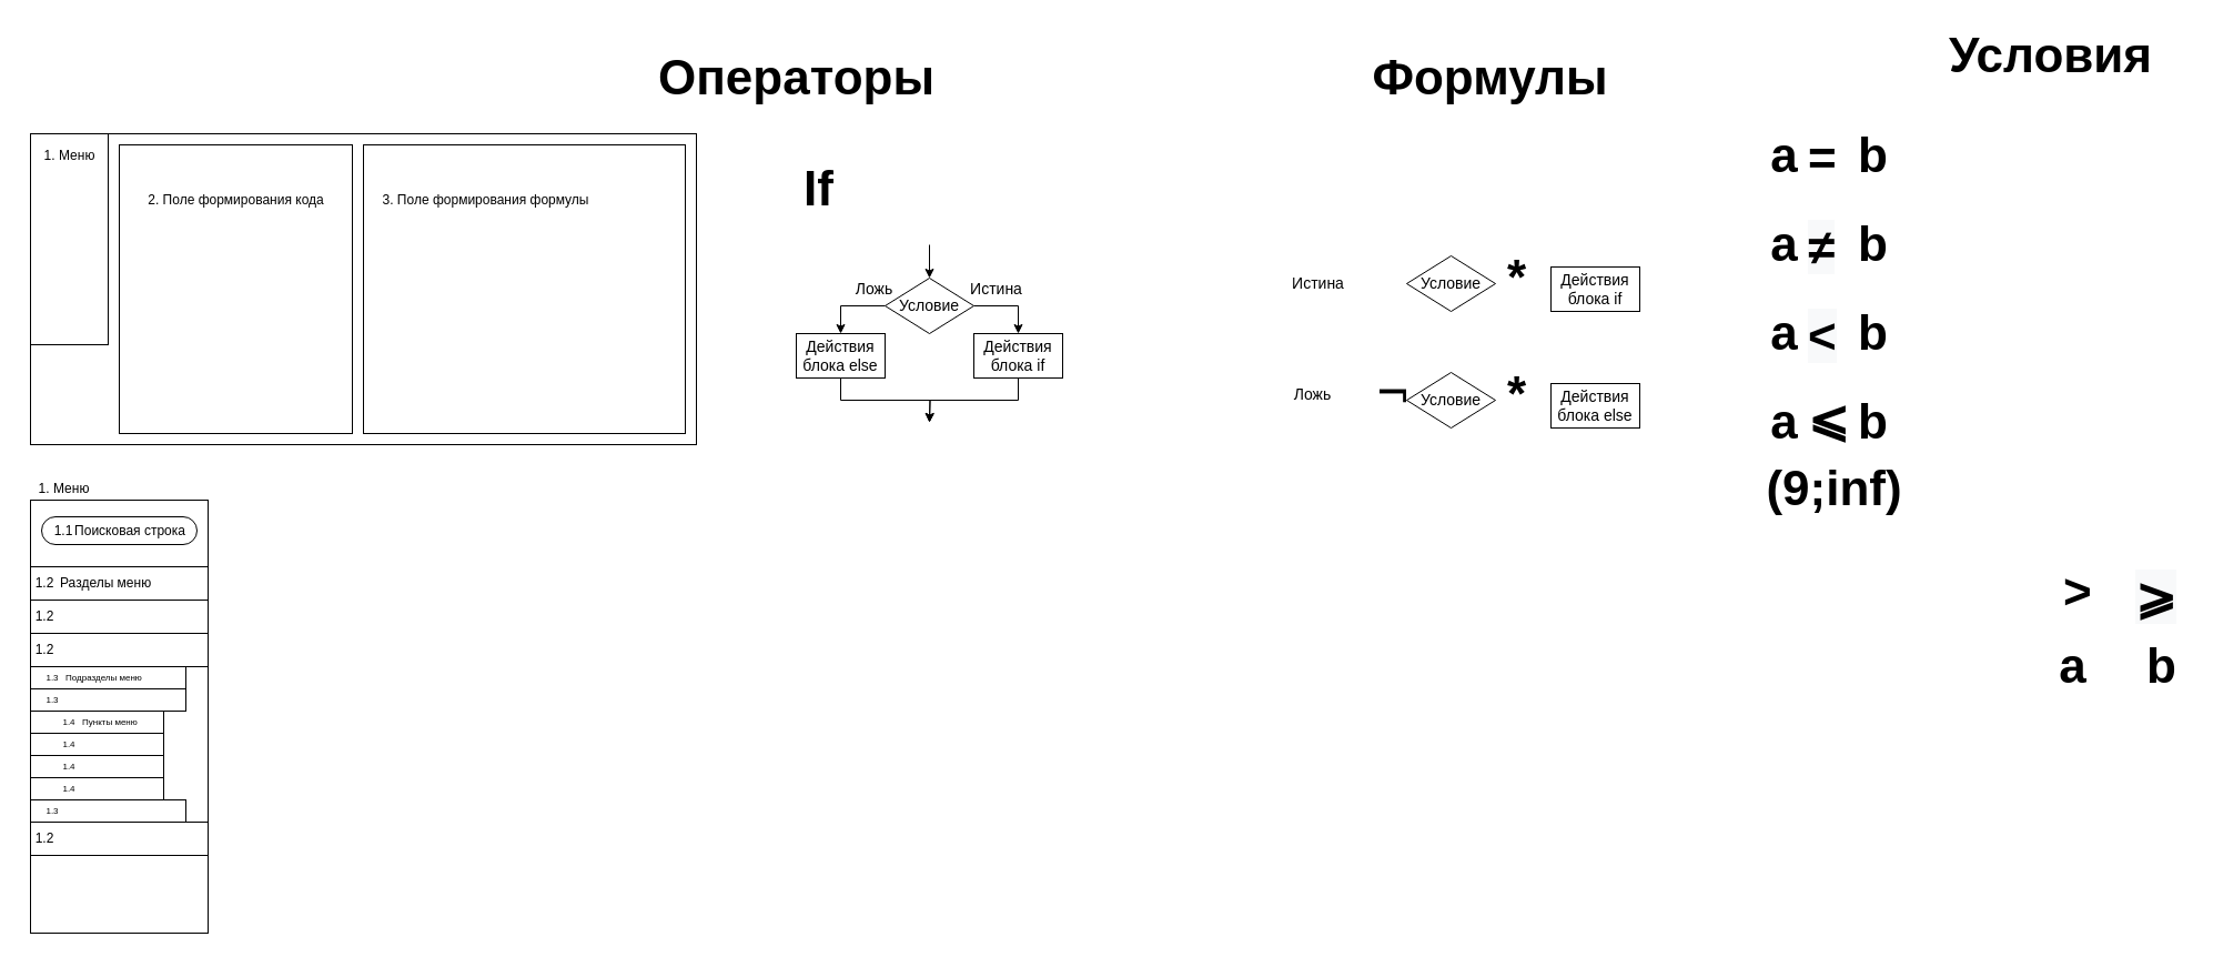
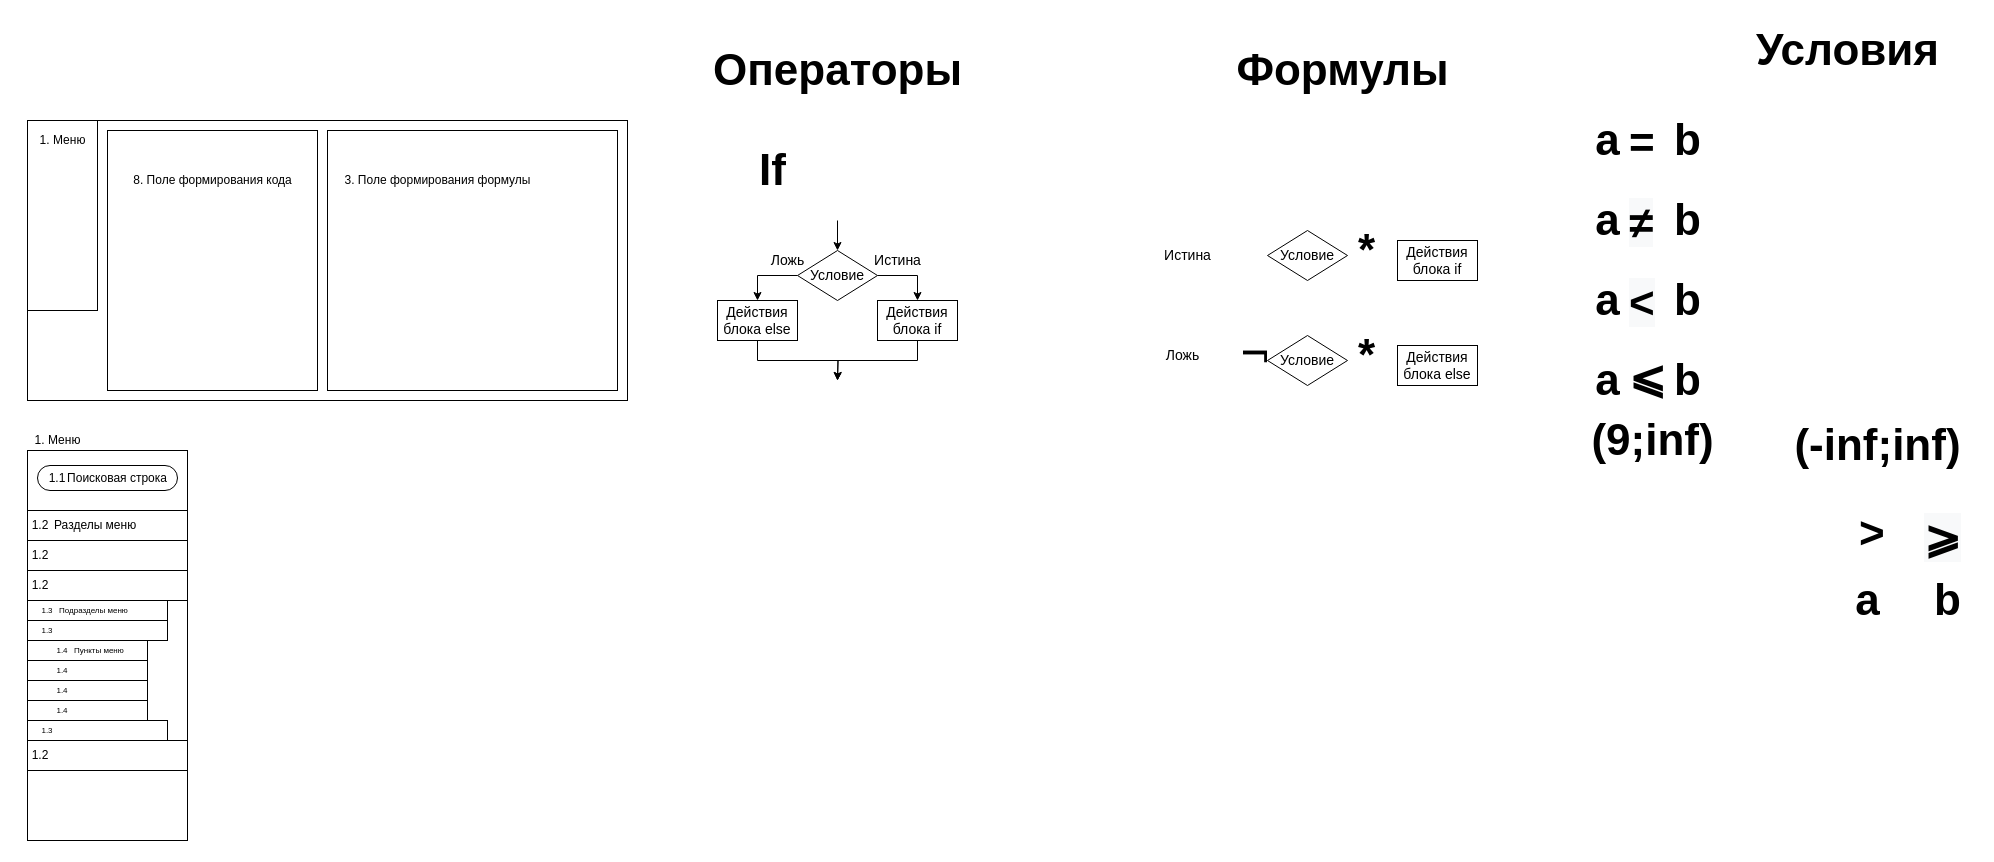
- <mxCell id="49" value="Операторы" style="text;html=1;align=center;verticalAlign=middle;resizable=0;points=[];autosize=1;fontSize=44;fontStyle=1" vertex="1" parent="1"><mxGeometry x="587" y="40" width="260" height="60" as="geometry" /></mxCell>
+ <mxCell id="49" value="Операторы" style="text;html=1;align=center;verticalAlign=middle;resizable=0;points=[];autosize=1;fontSize=44;fontStyle=1" vertex="1" parent="1"><mxGeometry x="707" y="40" width="260" height="60" as="geometry" /></mxCell>
- <mxCell id="48" value="If" style="text;html=1;align=center;verticalAlign=middle;resizable=0;points=[];autosize=1;fontSize=44;fontStyle=1" vertex="1" parent="1"><mxGeometry x="717" y="140" width="40" height="60" as="geometry" /></mxCell>
+ <mxCell id="48" value="If" style="text;html=1;align=center;verticalAlign=middle;resizable=0;points=[];autosize=1;fontSize=44;fontStyle=1" vertex="1" parent="1"><mxGeometry x="752" y="140" width="40" height="60" as="geometry" /></mxCell>
- <mxCell id="6" value="2. Поле формирования кода" style="text;html=1;align=center;verticalAlign=middle;resizable=0;points=[];autosize=1;" parent="1" vertex="1"><mxGeometry x="127" y="170" width="170" height="20" as="geometry" /></mxCell>
+ <mxCell id="6" value="8. Поле формирования кода" style="text;html=1;align=center;verticalAlign=middle;resizable=0;points=[];autosize=1;" parent="1" vertex="1"><mxGeometry x="127" y="170" width="170" height="20" as="geometry" /></mxCell>
+ <mxCell id="78" value="(-inf;inf)" style="text;html=1;align=center;verticalAlign=middle;resizable=0;points=[];autosize=1;fontSize=44;fontStyle=1" vertex="1" parent="1"><mxGeometry x="1787" y="415" width="180" height="60" as="geometry" /></mxCell>
